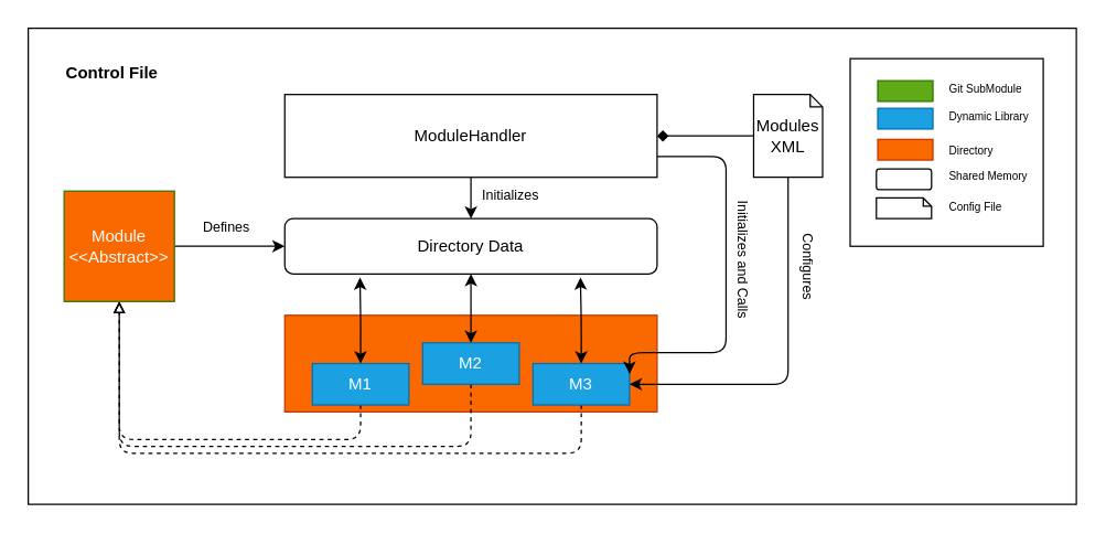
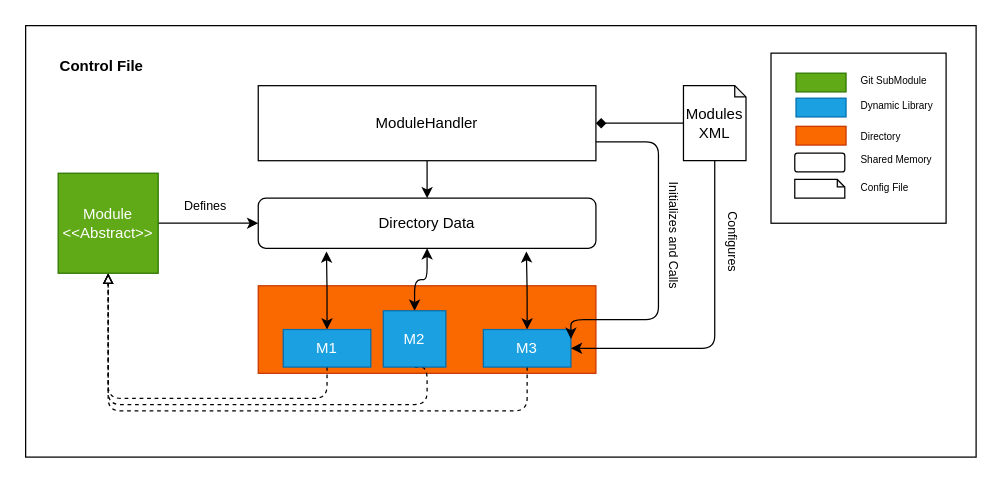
- <mxCell id="33" value="&lt;font style=&quot;font-size: 10px&quot;&gt;Initializes&lt;/font&gt;" style="text;html=1;strokeColor=none;fillColor=none;align=center;verticalAlign=middle;whiteSpace=wrap;rounded=0;" vertex="1" parent="1"><mxGeometry x="345" y="131" width="50" height="20" as="geometry" /></mxCell>
- <mxCell id="19" value="Module&lt;br&gt;&amp;lt;&amp;lt;Abstract&amp;gt;&amp;gt;" style="whiteSpace=wrap;html=1;aspect=fixed;fillColor=#fa6800;fontColor=#ffffff;strokeColor=#2D7600;" vertex="1" parent="1"><mxGeometry x="46" y="138" width="80" height="80" as="geometry" /></mxCell>
+ <mxCell id="19" value="Module&lt;br&gt;&amp;lt;&amp;lt;Abstract&amp;gt;&amp;gt;" style="whiteSpace=wrap;html=1;aspect=fixed;fillColor=#60a917;fontColor=#ffffff;strokeColor=#2D7600;" vertex="1" parent="1"><mxGeometry x="46" y="138" width="80" height="80" as="geometry" /></mxCell>
- <mxCell id="13" value="M2" style="rounded=0;whiteSpace=wrap;html=1;fillColor=#1ba1e2;fontColor=#ffffff;strokeColor=#006EAF;" vertex="1" parent="1"><mxGeometry x="306" y="248" width="70" height="30" as="geometry" /></mxCell>
+ <mxCell id="13" value="M2" style="rounded=0;whiteSpace=wrap;html=1;fillColor=#1ba1e2;fontColor=#ffffff;strokeColor=#006EAF;" vertex="1" parent="1"><mxGeometry x="306" y="248" width="50" height="45" as="geometry" /></mxCell>
